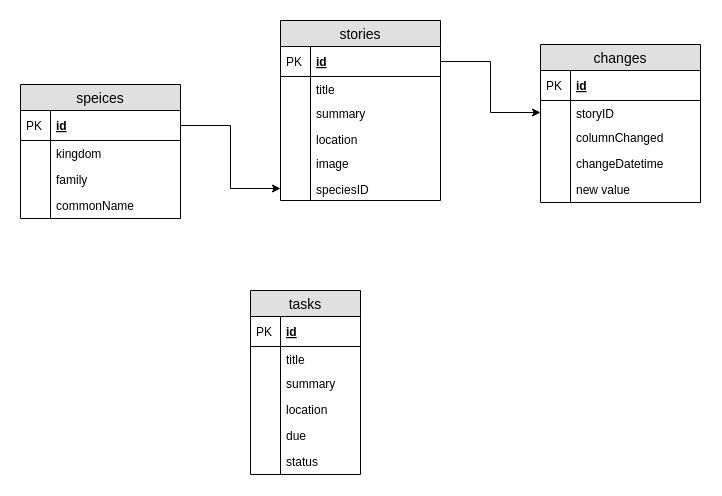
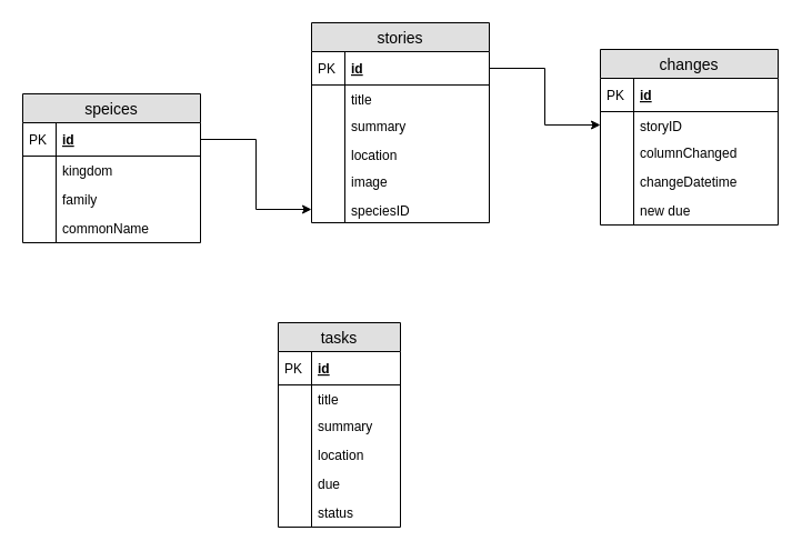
- <mxCell id="22" value="new value" style="shape=partialRectangle;top=0;left=0;right=0;bottom=0;align=left;verticalAlign=top;fillColor=none;spacingLeft=34;spacingRight=4;overflow=hidden;rotatable=0;points=[[0,0.5],[1,0.5]];portConstraint=eastwest;dropTarget=0;fontSize=12;fontColor=#000000;" parent="13" vertex="1"><mxGeometry y="132" width="160" height="26" as="geometry" /></mxCell>
+ <mxCell id="22" value="new due" style="shape=partialRectangle;top=0;left=0;right=0;bottom=0;align=left;verticalAlign=top;fillColor=none;spacingLeft=34;spacingRight=4;overflow=hidden;rotatable=0;points=[[0,0.5],[1,0.5]];portConstraint=eastwest;dropTarget=0;fontSize=12;fontColor=#000000;" parent="13" vertex="1"><mxGeometry y="132" width="160" height="26" as="geometry" /></mxCell>
